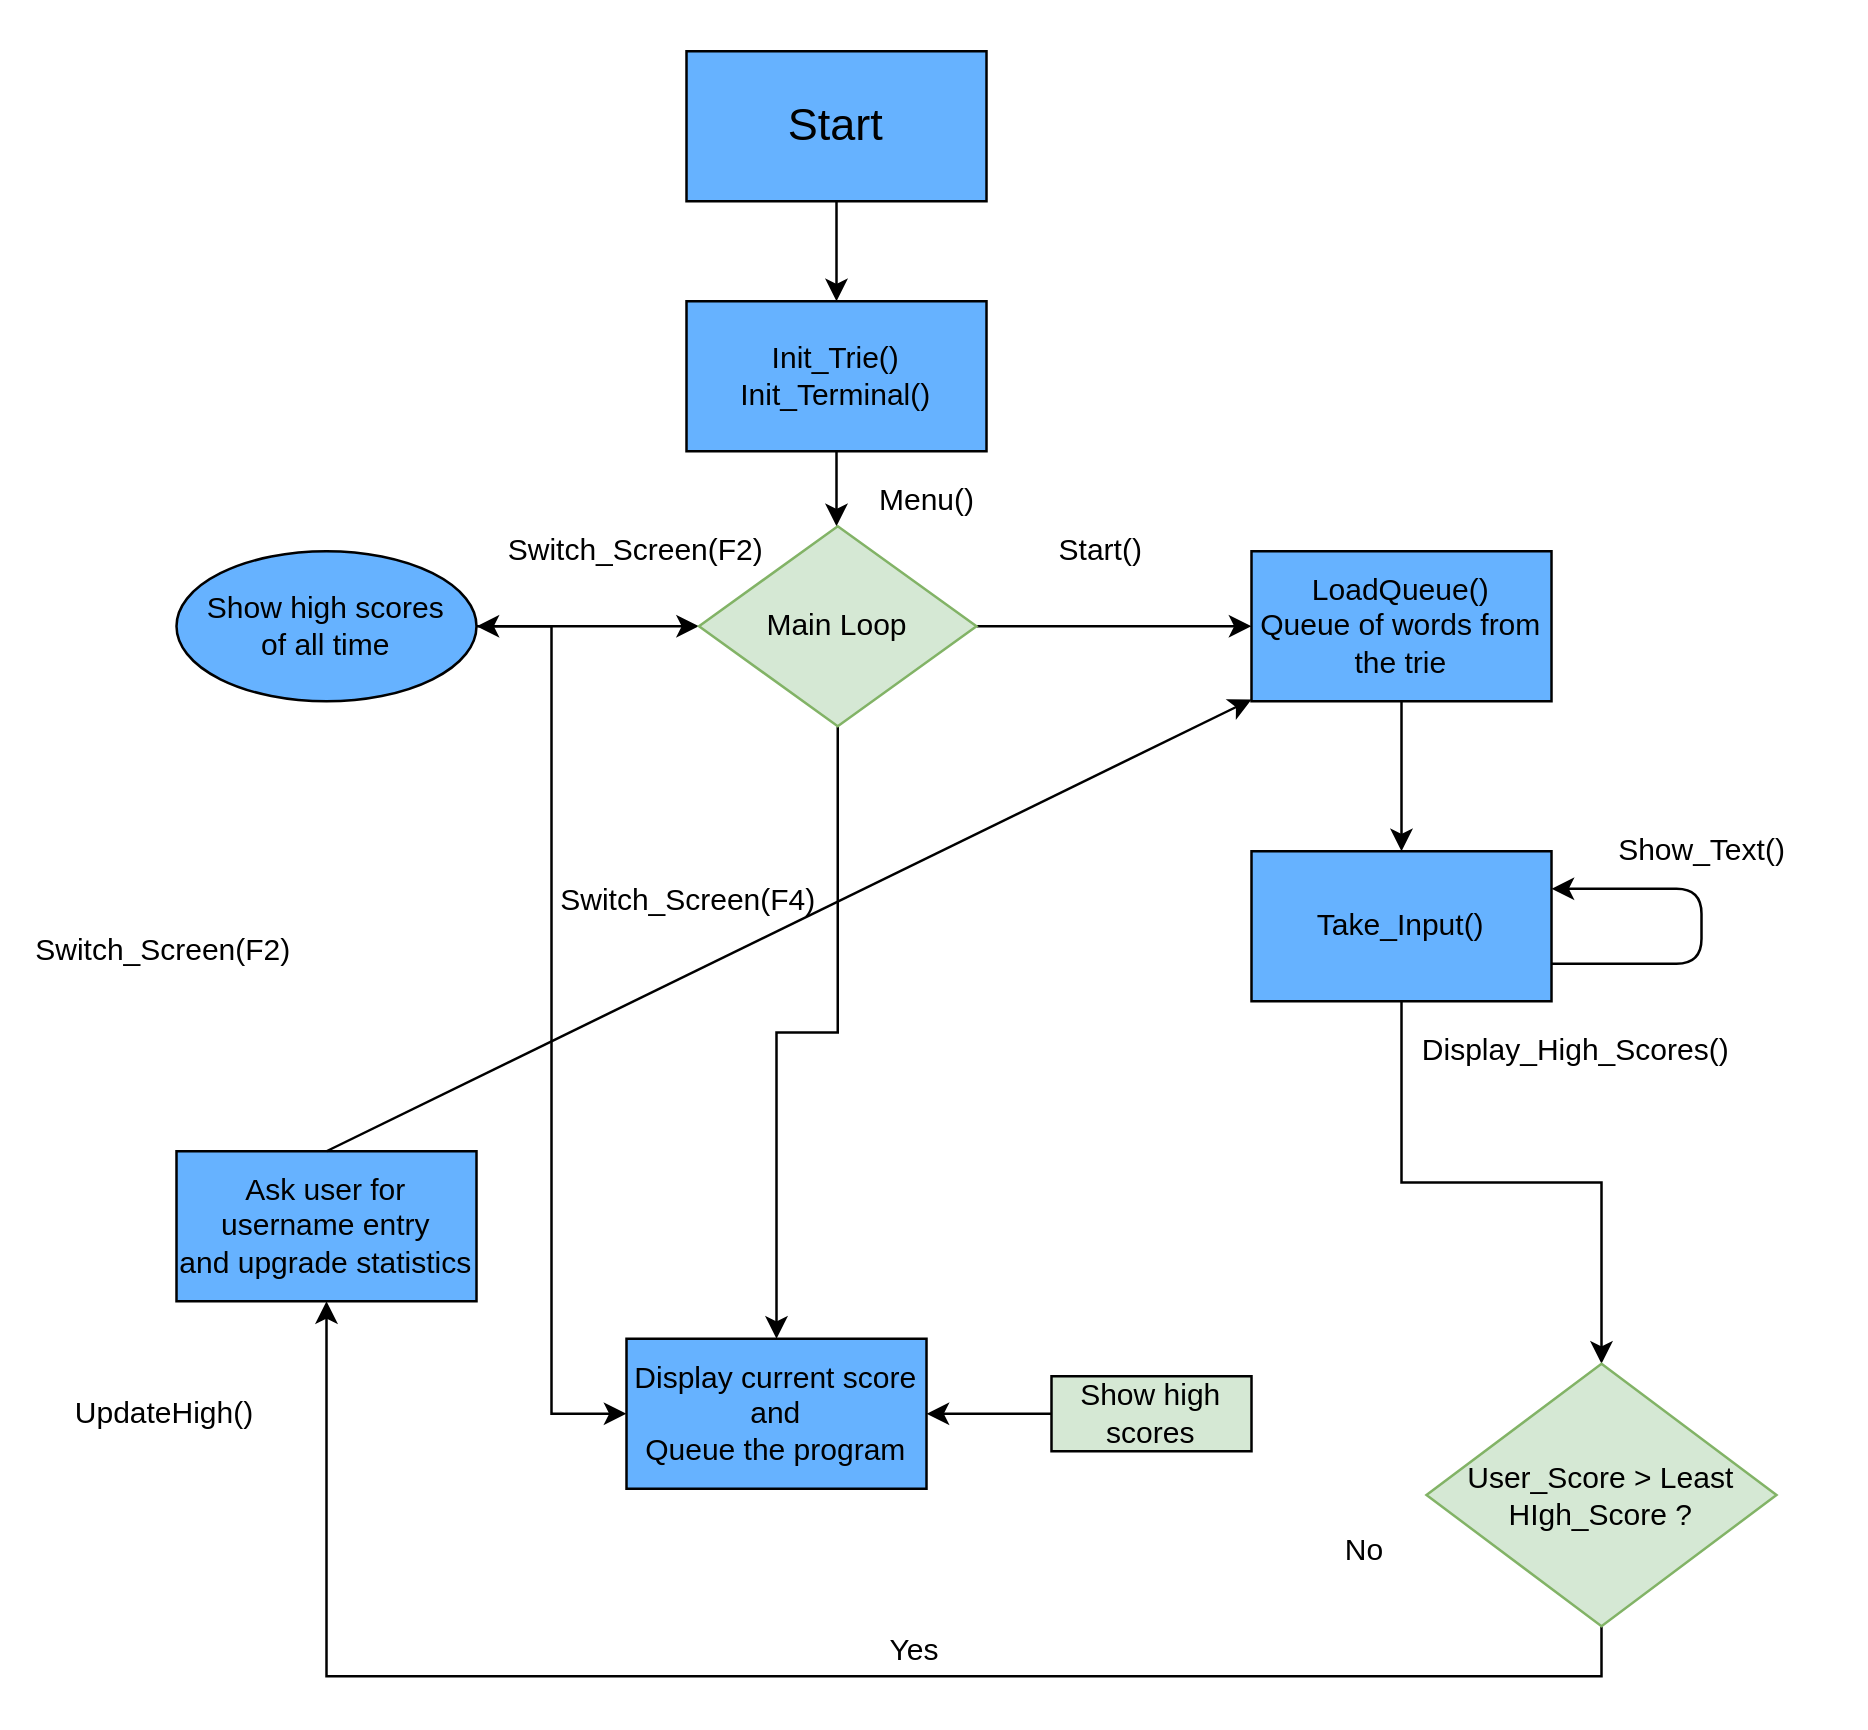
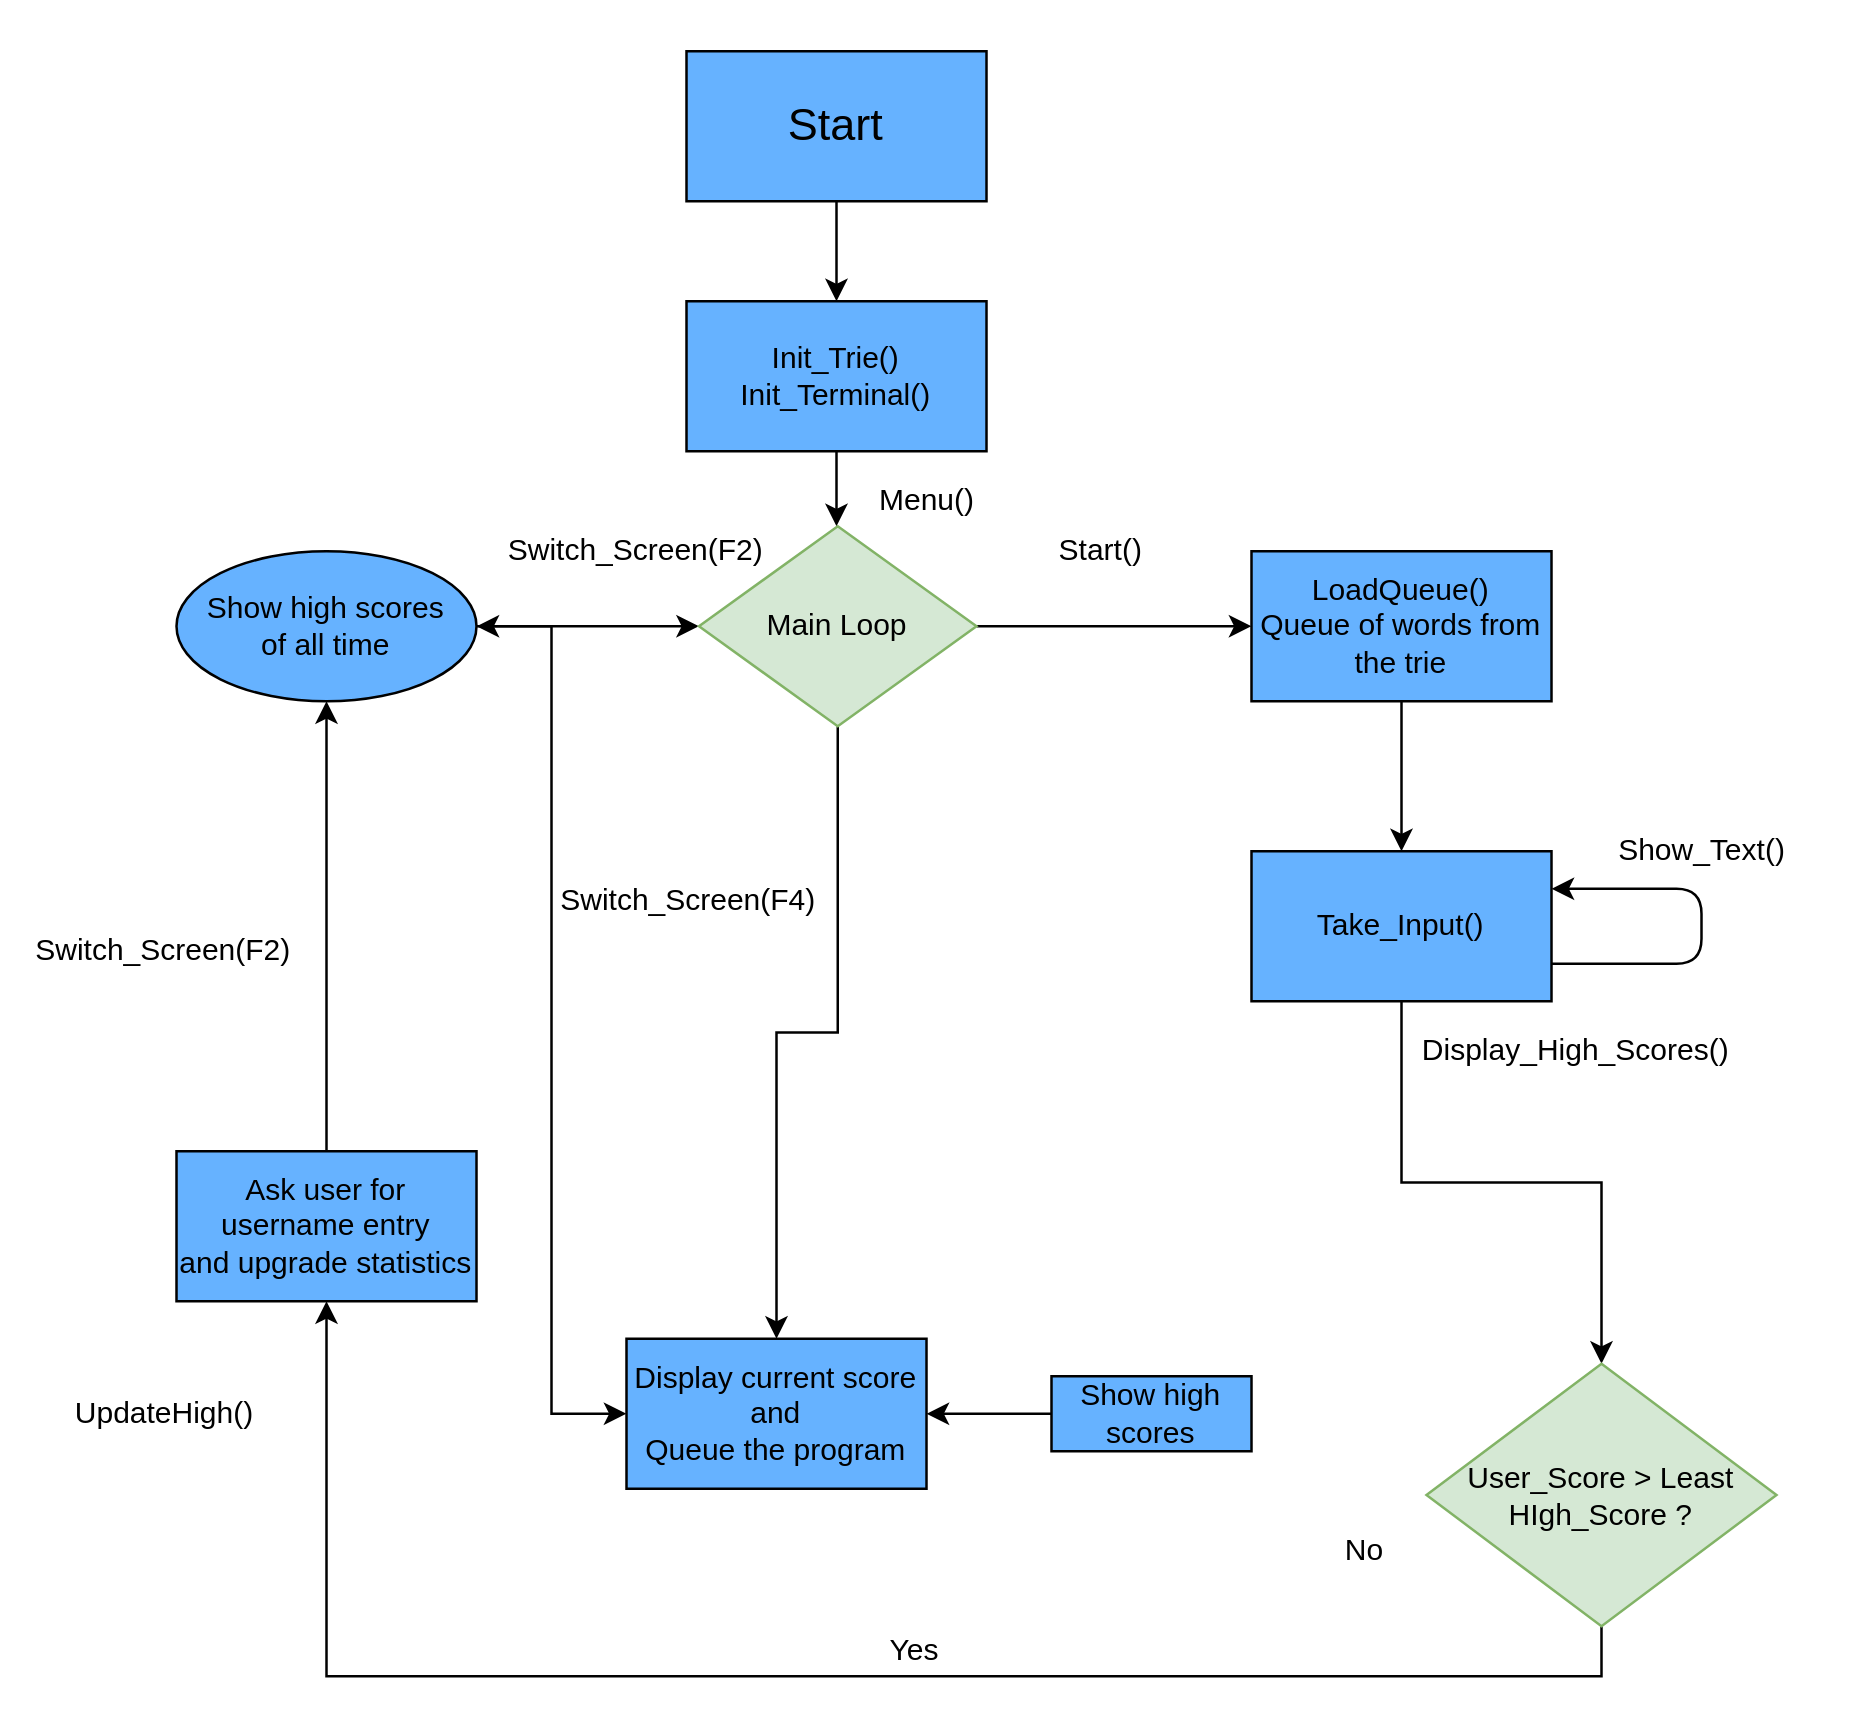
- <mxCell id="26" value="" style="endArrow=classic;html=1;exitX=0.5;exitY=0;exitDx=0;exitDy=0;" parent="1" source="25" target="8" edge="1"><mxGeometry width="50" height="50" relative="1" as="geometry"><mxPoint x="100" y="430" as="sourcePoint" /><mxPoint x="150" y="380" as="targetPoint" /></mxGeometry></mxCell>
+ <mxCell id="26" value="" style="endArrow=classic;html=1;exitX=0.5;exitY=0;exitDx=0;exitDy=0;" parent="1" source="25" target="11" edge="1"><mxGeometry width="50" height="50" relative="1" as="geometry"><mxPoint x="100" y="430" as="sourcePoint" /><mxPoint x="150" y="380" as="targetPoint" /></mxGeometry></mxCell>
- <mxCell id="34" value="Show high scores&lt;br&gt;" style="whiteSpace=wrap;html=1;fillColor=#d5e8d4;strokeWidth=1;" vertex="1" parent="1"><mxGeometry x="420" y="550" width="80" height="30" as="geometry" /></mxCell>
+ <mxCell id="34" value="Show high scores&lt;br&gt;" style="whiteSpace=wrap;html=1;fillColor=#66B2FF;strokeWidth=1;" vertex="1" parent="1"><mxGeometry x="420" y="550" width="80" height="30" as="geometry" /></mxCell>
